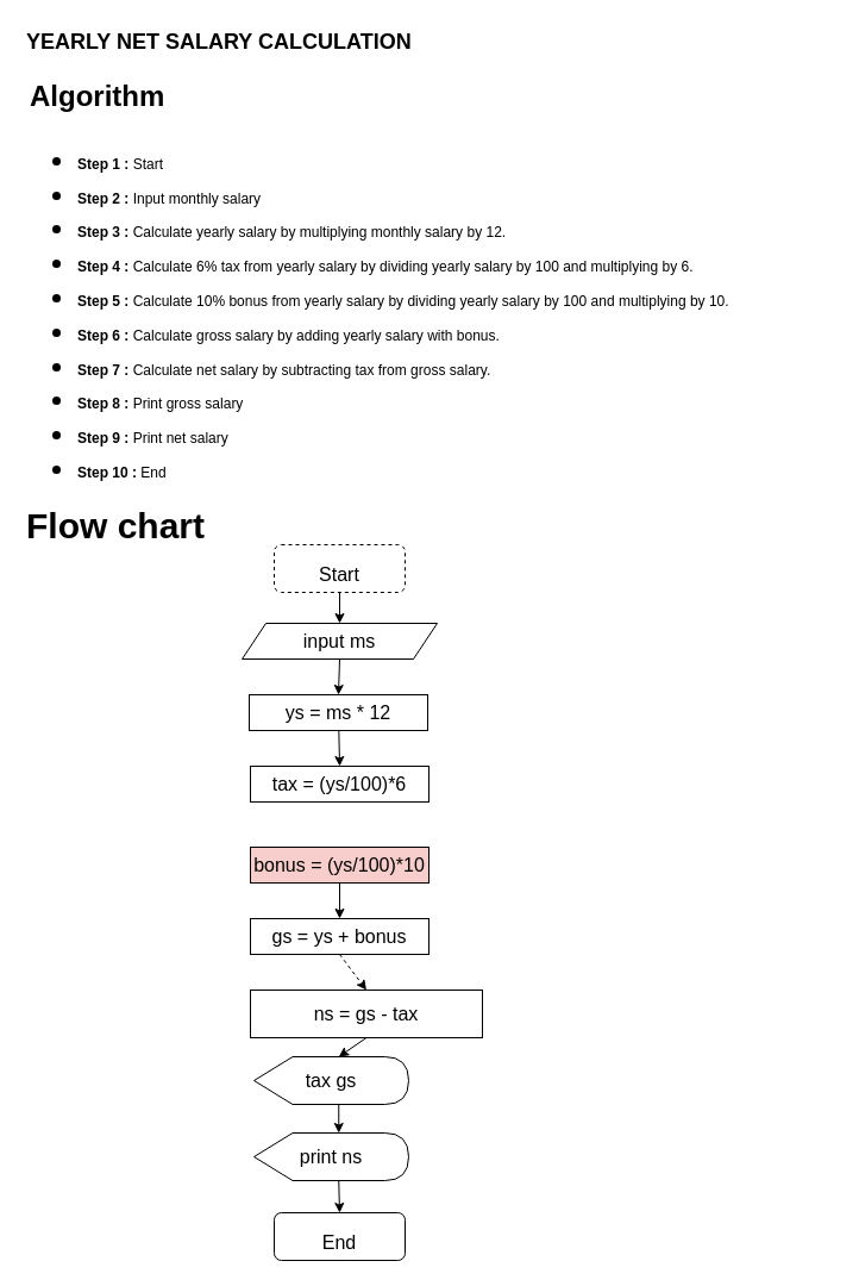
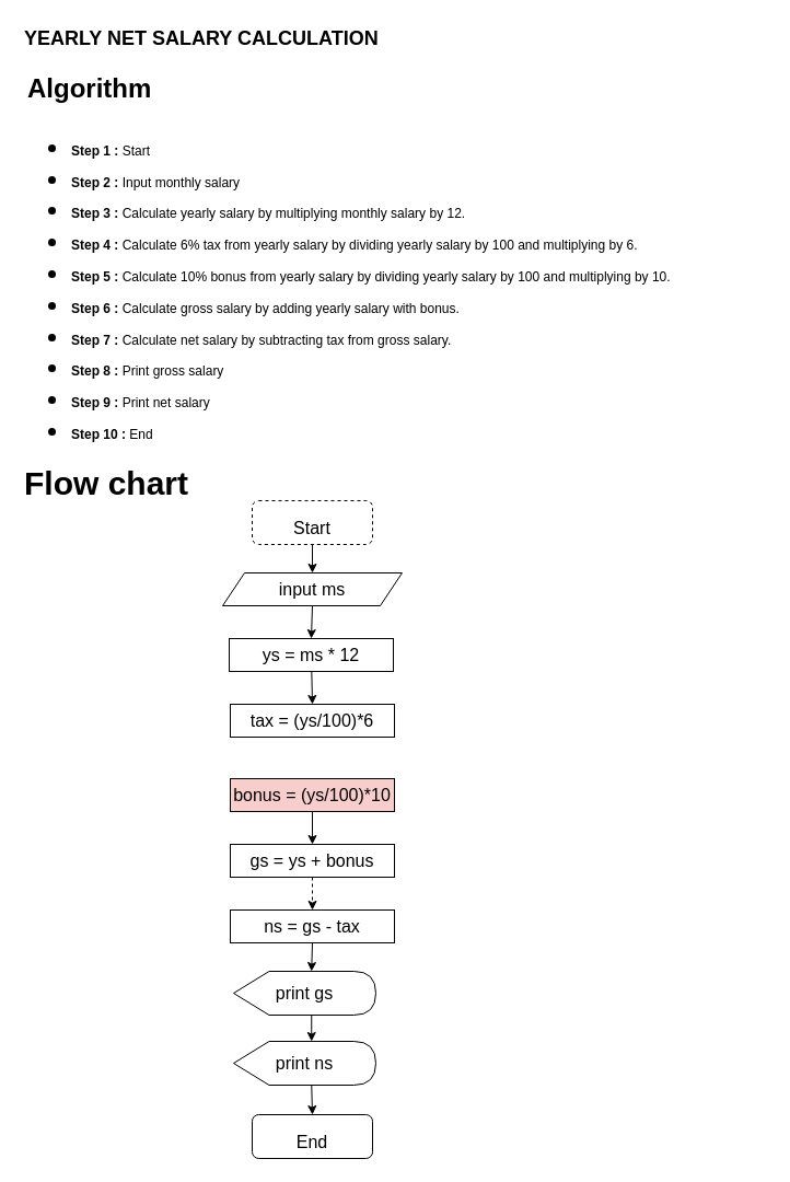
- <mxCell id="18" value="ns = gs - tax" style="rounded=0;whiteSpace=wrap;html=1;fontSize=16;" parent="1" vertex="1"><mxGeometry x="210" y="831" width="195" height="40" as="geometry" /></mxCell>
+ <mxCell id="18" value="ns = gs - tax" style="rounded=0;whiteSpace=wrap;html=1;fontSize=16;" parent="1" vertex="1"><mxGeometry x="210" y="831" width="150" height="30" as="geometry" /></mxCell>
- <mxCell id="12" value="tax gs" style="shape=display;whiteSpace=wrap;html=1;fontSize=16;" parent="1" vertex="1"><mxGeometry x="213" y="887" width="130" height="40" as="geometry" /></mxCell>
+ <mxCell id="12" value="print gs" style="shape=display;whiteSpace=wrap;html=1;fontSize=16;" parent="1" vertex="1"><mxGeometry x="213" y="887" width="130" height="40" as="geometry" /></mxCell>
